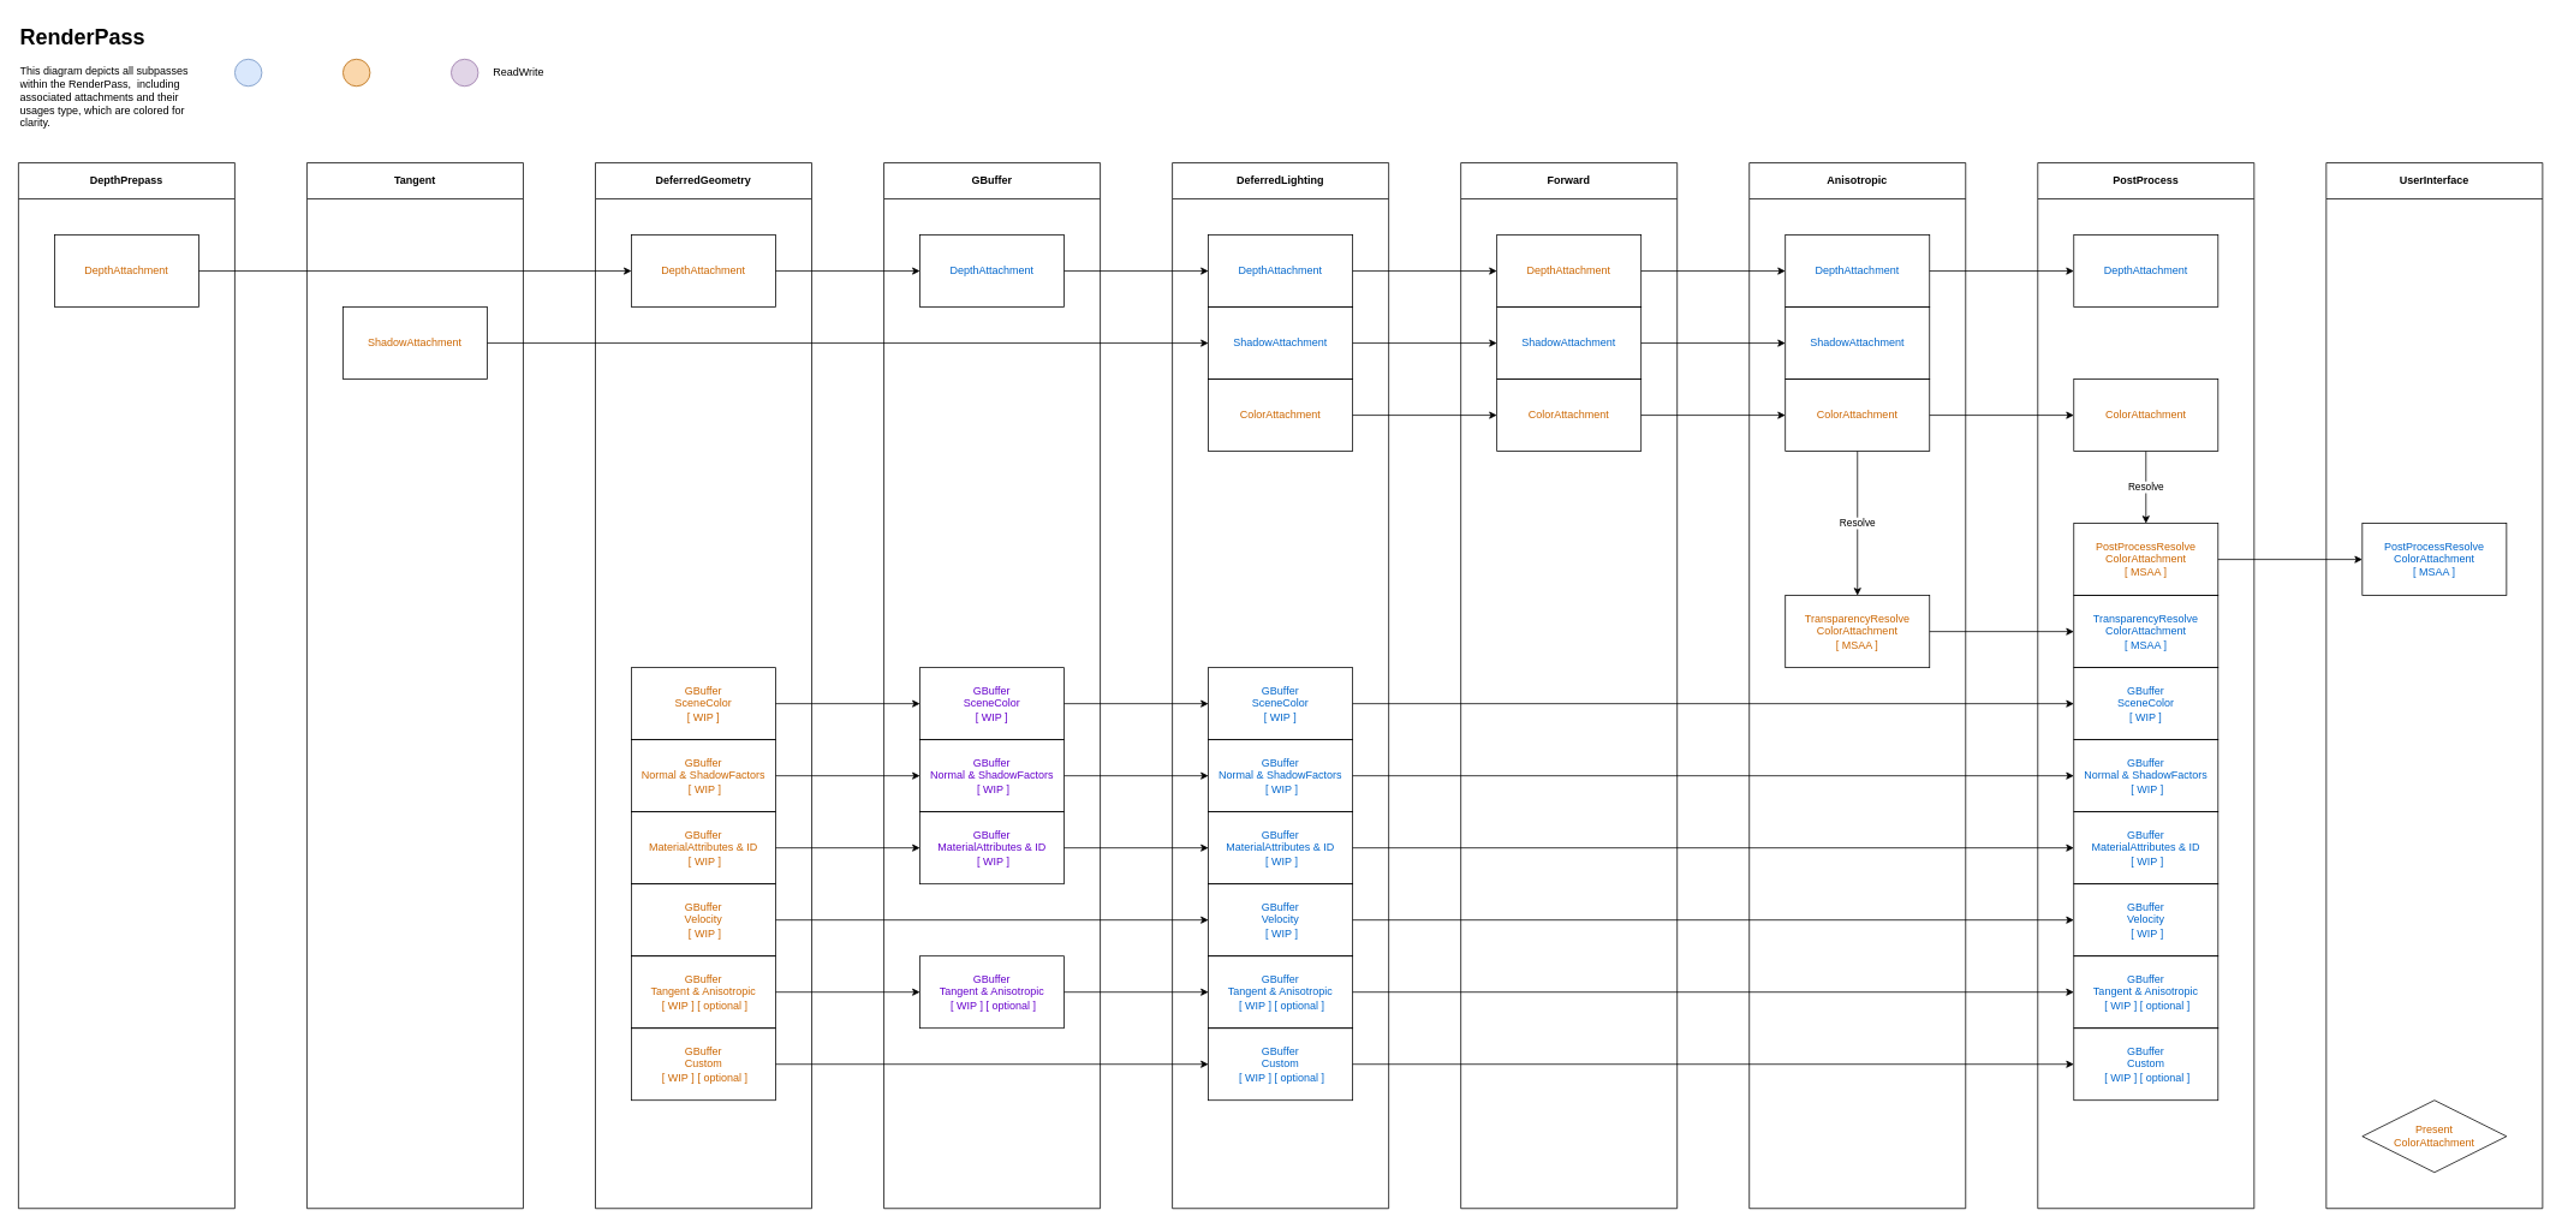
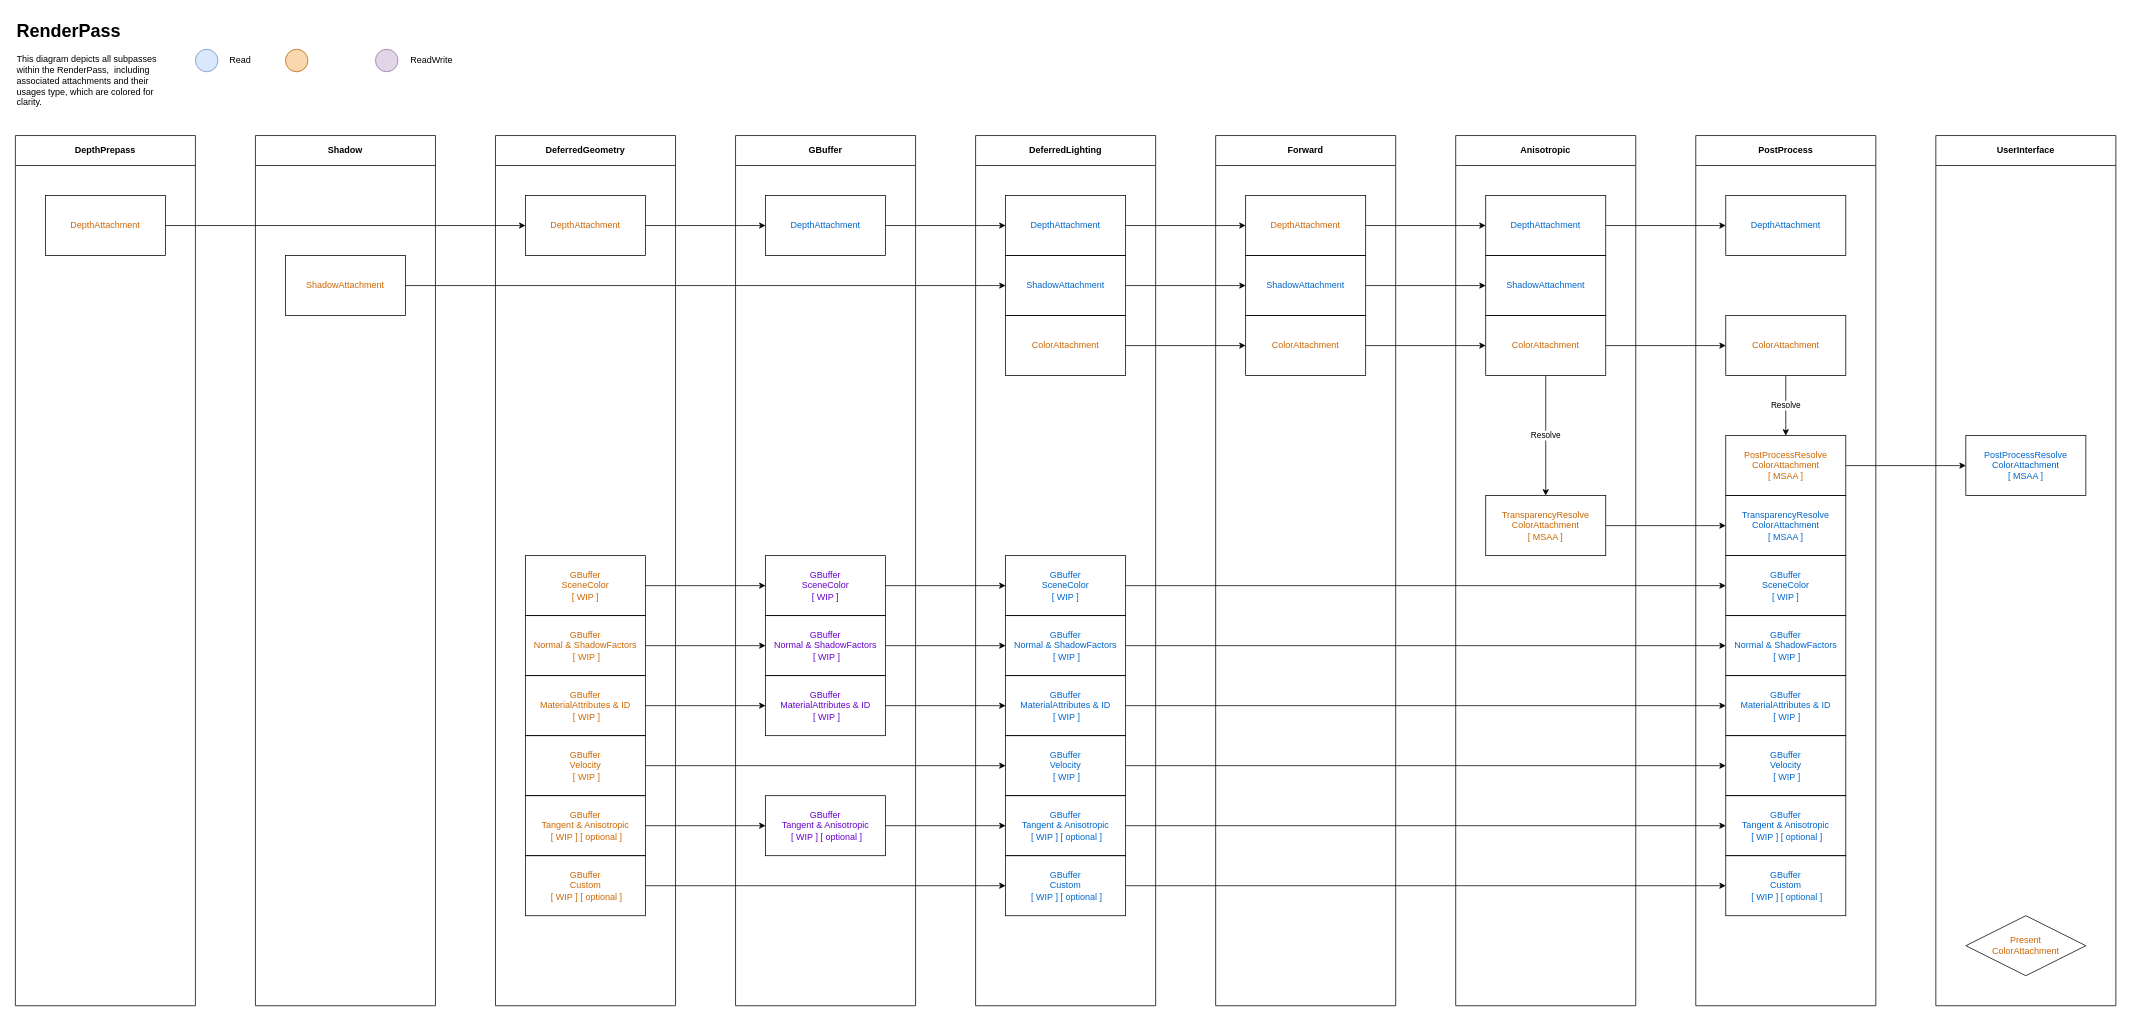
+ <mxCell id="79" value="Read" style="text;html=1;align=center;verticalAlign=middle;whiteSpace=wrap;rounded=0;" parent="1" vertex="1"><mxGeometry x="290" y="65" width="60" height="30" as="geometry" /></mxCell>
- <mxCell id="9" value="Tangent" style="swimlane;whiteSpace=wrap;html=1;startSize=40;" parent="1" vertex="1"><mxGeometry x="340" y="180" width="240" height="1160" as="geometry" /></mxCell>
+ <mxCell id="9" value="Shadow" style="swimlane;whiteSpace=wrap;html=1;startSize=40;" parent="1" vertex="1"><mxGeometry x="340" y="180" width="240" height="1160" as="geometry" /></mxCell>
